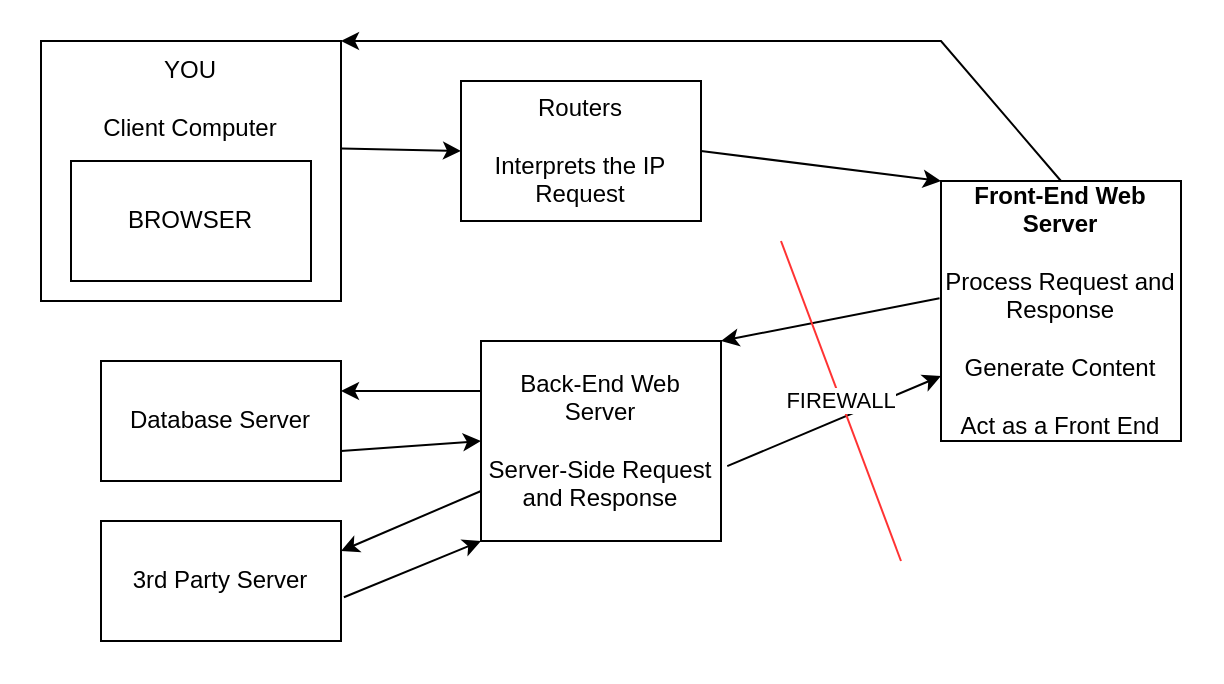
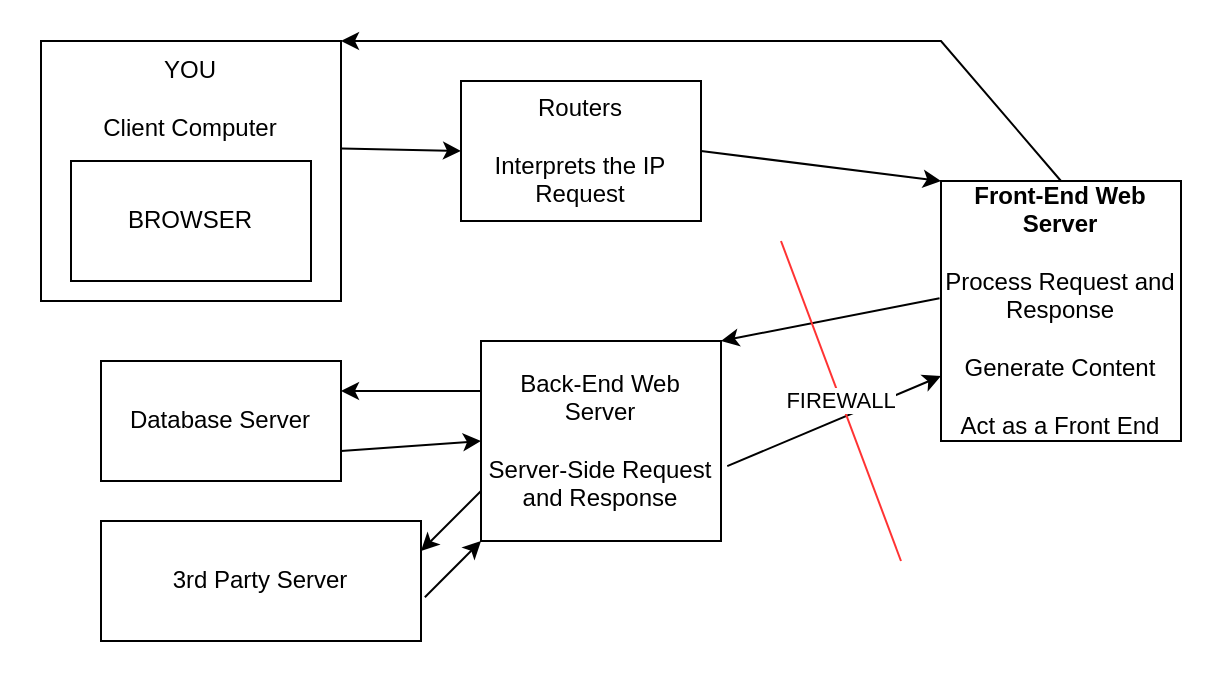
- <mxCell id="13" value="3rd Party Server" style="rounded=0;whiteSpace=wrap;html=1;" vertex="1" parent="1"><mxGeometry x="50" y="260" width="120" height="60" as="geometry" /></mxCell>
+ <mxCell id="13" value="3rd Party Server" style="rounded=0;whiteSpace=wrap;html=1;" vertex="1" parent="1"><mxGeometry x="50" y="260" width="160" height="60" as="geometry" /></mxCell>
